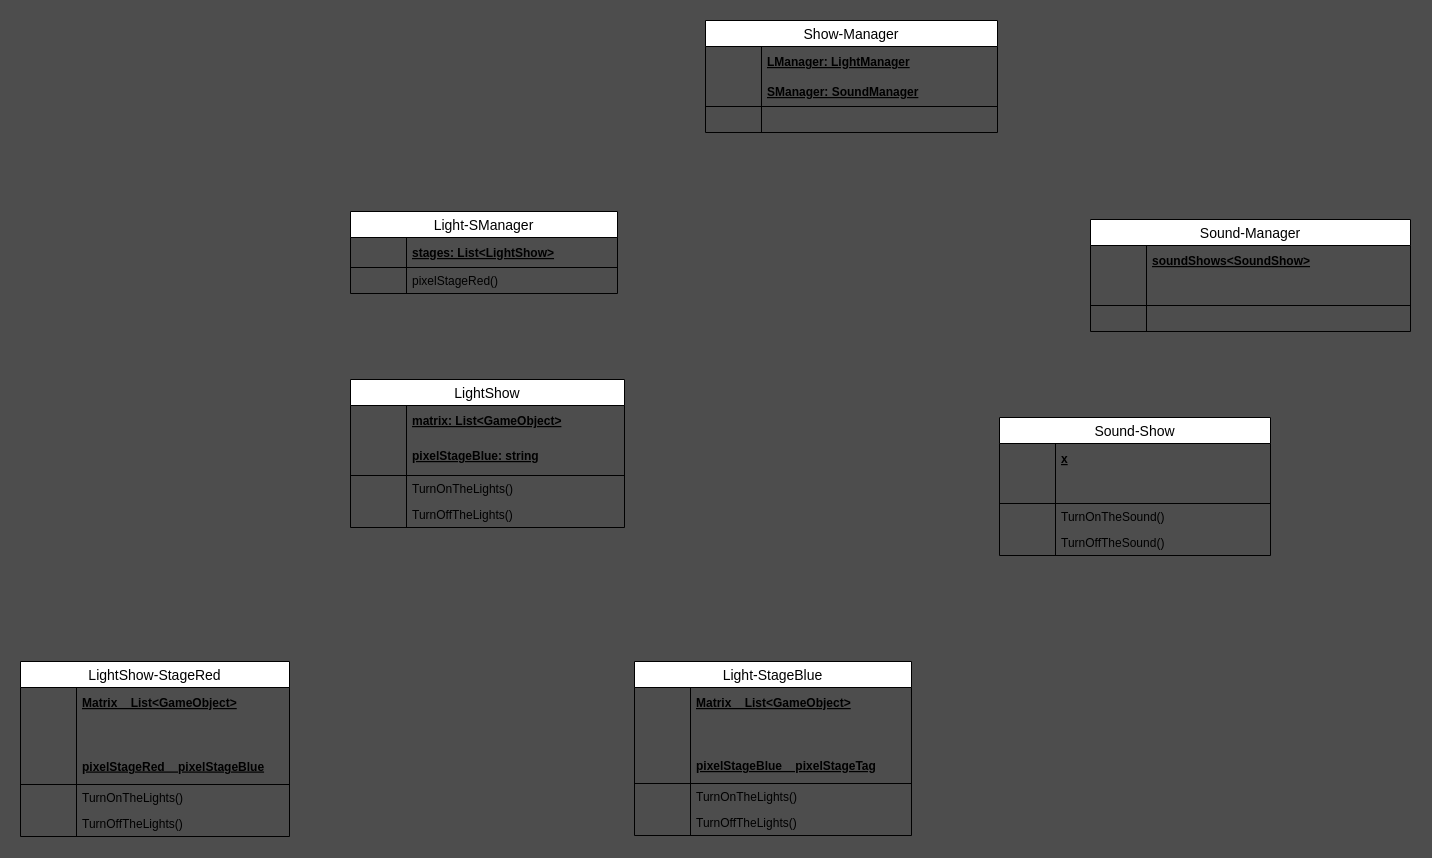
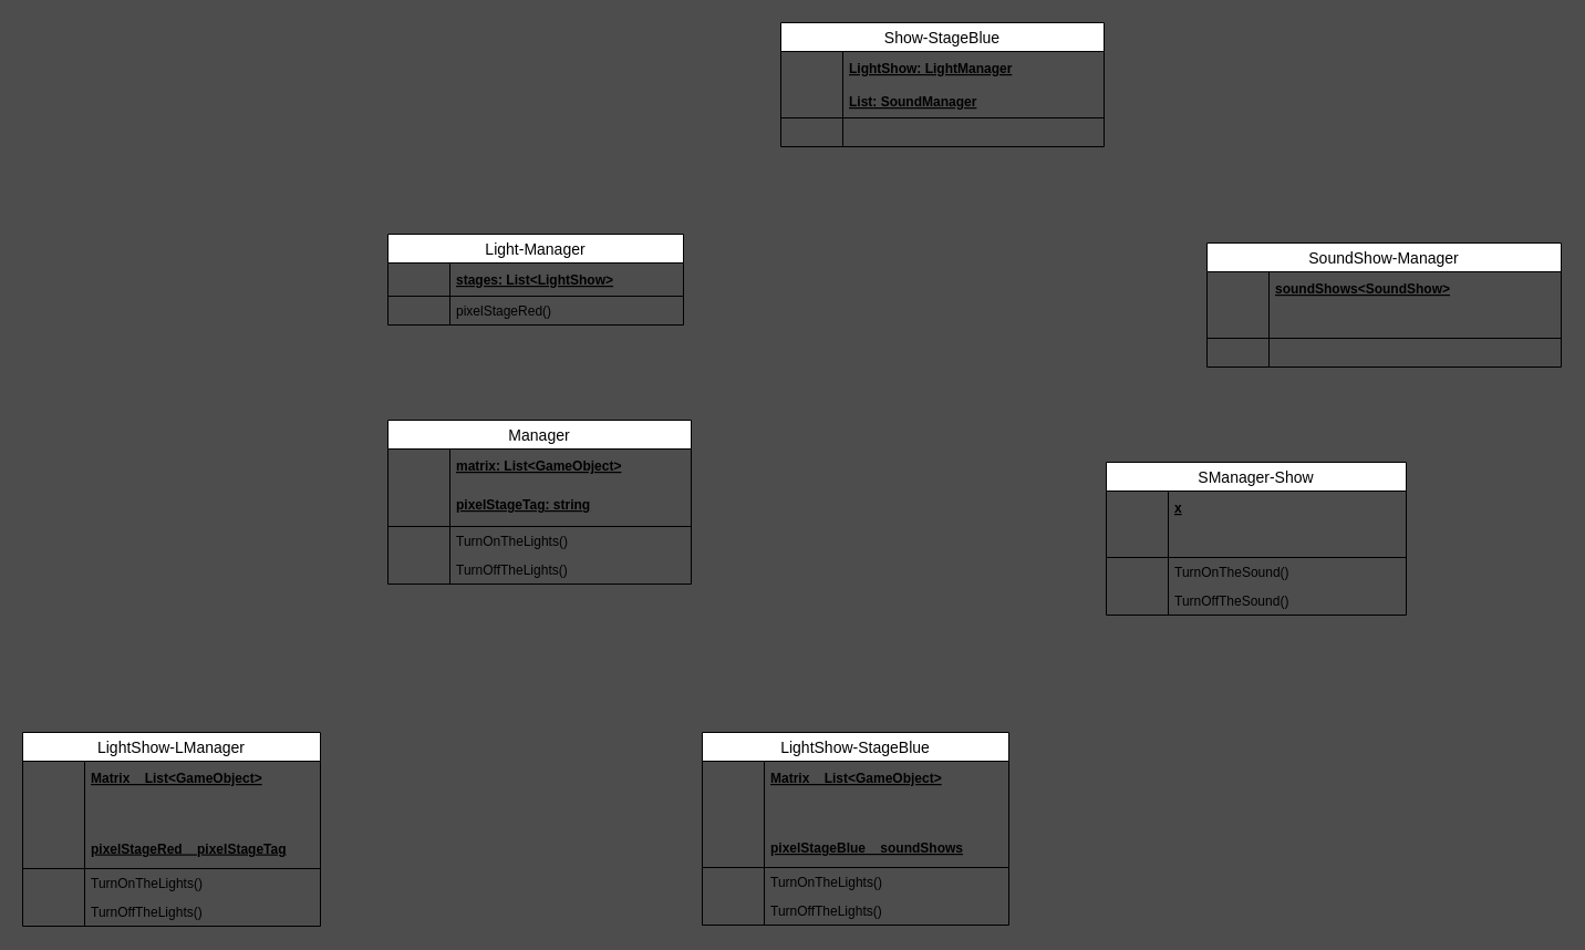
- <mxCell id="2" value="Show-Manager" style="swimlane;fontStyle=0;childLayout=stackLayout;horizontal=1;startSize=26;horizontalStack=0;resizeParent=1;resizeParentMax=0;resizeLast=0;collapsible=1;marginBottom=0;align=center;fontSize=14;" parent="1" vertex="1"><mxGeometry x="705" y="20" width="292" height="112" as="geometry" /></mxCell>
+ <mxCell id="2" value="Show-StageBlue" style="swimlane;fontStyle=0;childLayout=stackLayout;horizontal=1;startSize=26;horizontalStack=0;resizeParent=1;resizeParentMax=0;resizeLast=0;collapsible=1;marginBottom=0;align=center;fontSize=14;" parent="1" vertex="1"><mxGeometry x="705" y="20" width="292" height="112" as="geometry" /></mxCell>
- <mxCell id="3" value="LManager: LightManager" style="shape=partialRectangle;top=0;left=0;right=0;bottom=0;align=left;verticalAlign=middle;fillColor=none;spacingLeft=60;spacingRight=4;overflow=hidden;rotatable=0;points=[[0,0.5],[1,0.5]];portConstraint=eastwest;dropTarget=0;fontStyle=5;fontSize=12;" parent="2" vertex="1"><mxGeometry y="26" width="292" height="30" as="geometry" /></mxCell>
+ <mxCell id="3" value="LightShow: LightManager" style="shape=partialRectangle;top=0;left=0;right=0;bottom=0;align=left;verticalAlign=middle;fillColor=none;spacingLeft=60;spacingRight=4;overflow=hidden;rotatable=0;points=[[0,0.5],[1,0.5]];portConstraint=eastwest;dropTarget=0;fontStyle=5;fontSize=12;" parent="2" vertex="1"><mxGeometry y="26" width="292" height="30" as="geometry" /></mxCell>
- <mxCell id="5" value="SManager: SoundManager" style="shape=partialRectangle;top=0;left=0;right=0;bottom=1;align=left;verticalAlign=middle;fillColor=none;spacingLeft=60;spacingRight=4;overflow=hidden;rotatable=0;points=[[0,0.5],[1,0.5]];portConstraint=eastwest;dropTarget=0;fontStyle=5;fontSize=12;" parent="2" vertex="1"><mxGeometry y="56" width="292" height="30" as="geometry" /></mxCell>
+ <mxCell id="5" value="List: SoundManager" style="shape=partialRectangle;top=0;left=0;right=0;bottom=1;align=left;verticalAlign=middle;fillColor=none;spacingLeft=60;spacingRight=4;overflow=hidden;rotatable=0;points=[[0,0.5],[1,0.5]];portConstraint=eastwest;dropTarget=0;fontStyle=5;fontSize=12;" parent="2" vertex="1"><mxGeometry y="56" width="292" height="30" as="geometry" /></mxCell>
- <mxCell id="56" value="Light-SManager" style="swimlane;fontStyle=0;childLayout=stackLayout;horizontal=1;startSize=26;horizontalStack=0;resizeParent=1;resizeParentMax=0;resizeLast=0;collapsible=1;marginBottom=0;align=center;fontSize=14;" vertex="1" parent="1"><mxGeometry x="350" y="211" width="267" height="82" as="geometry" /></mxCell>
+ <mxCell id="56" value="Light-Manager" style="swimlane;fontStyle=0;childLayout=stackLayout;horizontal=1;startSize=26;horizontalStack=0;resizeParent=1;resizeParentMax=0;resizeLast=0;collapsible=1;marginBottom=0;align=center;fontSize=14;" vertex="1" parent="1"><mxGeometry x="350" y="211" width="267" height="82" as="geometry" /></mxCell>
- <mxCell id="20" value="Sound-Manager" style="swimlane;fontStyle=0;childLayout=stackLayout;horizontal=1;startSize=26;horizontalStack=0;resizeParent=1;resizeParentMax=0;resizeLast=0;collapsible=1;marginBottom=0;align=center;fontSize=14;" parent="1" vertex="1"><mxGeometry x="1090" y="219" width="320" height="112" as="geometry"><mxRectangle x="240" y="40" width="140" height="30" as="alternateBounds" /></mxGeometry></mxCell>
+ <mxCell id="20" value="SoundShow-Manager" style="swimlane;fontStyle=0;childLayout=stackLayout;horizontal=1;startSize=26;horizontalStack=0;resizeParent=1;resizeParentMax=0;resizeLast=0;collapsible=1;marginBottom=0;align=center;fontSize=14;" parent="1" vertex="1"><mxGeometry x="1090" y="219" width="320" height="112" as="geometry"><mxRectangle x="240" y="40" width="140" height="30" as="alternateBounds" /></mxGeometry></mxCell>
- <mxCell id="36" value="LightShow" style="swimlane;fontStyle=0;childLayout=stackLayout;horizontal=1;startSize=26;horizontalStack=0;resizeParent=1;resizeParentMax=0;resizeLast=0;collapsible=1;marginBottom=0;align=center;fontSize=14;" parent="1" vertex="1"><mxGeometry x="350" y="379" width="274" height="148" as="geometry"><mxRectangle x="-399" y="14" width="181" height="29" as="alternateBounds" /></mxGeometry></mxCell>
+ <mxCell id="36" value="Manager" style="swimlane;fontStyle=0;childLayout=stackLayout;horizontal=1;startSize=26;horizontalStack=0;resizeParent=1;resizeParentMax=0;resizeLast=0;collapsible=1;marginBottom=0;align=center;fontSize=14;" parent="1" vertex="1"><mxGeometry x="350" y="379" width="274" height="148" as="geometry"><mxRectangle x="-399" y="14" width="181" height="29" as="alternateBounds" /></mxGeometry></mxCell>
- <mxCell id="27" value="Sound-Show" style="swimlane;fontStyle=0;childLayout=stackLayout;horizontal=1;startSize=26;horizontalStack=0;resizeParent=1;resizeParentMax=0;resizeLast=0;collapsible=1;marginBottom=0;align=center;fontSize=14;" parent="1" vertex="1"><mxGeometry x="999" y="417" width="271" height="138" as="geometry" /></mxCell>
+ <mxCell id="27" value="SManager-Show" style="swimlane;fontStyle=0;childLayout=stackLayout;horizontal=1;startSize=26;horizontalStack=0;resizeParent=1;resizeParentMax=0;resizeLast=0;collapsible=1;marginBottom=0;align=center;fontSize=14;" parent="1" vertex="1"><mxGeometry x="999" y="417" width="271" height="138" as="geometry" /></mxCell>
- <mxCell id="39" value="pixelStageBlue: string" style="shape=partialRectangle;top=0;left=0;right=0;bottom=1;align=left;verticalAlign=middle;fillColor=none;spacingLeft=60;spacingRight=4;overflow=hidden;rotatable=0;points=[[0,0.5],[1,0.5]];portConstraint=eastwest;dropTarget=0;fontStyle=5;fontSize=12;" parent="36" vertex="1"><mxGeometry y="56" width="274" height="40" as="geometry" /></mxCell>
+ <mxCell id="39" value="pixelStageTag: string" style="shape=partialRectangle;top=0;left=0;right=0;bottom=1;align=left;verticalAlign=middle;fillColor=none;spacingLeft=60;spacingRight=4;overflow=hidden;rotatable=0;points=[[0,0.5],[1,0.5]];portConstraint=eastwest;dropTarget=0;fontStyle=5;fontSize=12;" parent="36" vertex="1"><mxGeometry y="56" width="274" height="40" as="geometry" /></mxCell>
- <mxCell id="9" value="LightShow-StageRed" style="swimlane;fontStyle=0;childLayout=stackLayout;horizontal=1;startSize=26;horizontalStack=0;resizeParent=1;resizeParentMax=0;resizeLast=0;collapsible=1;marginBottom=0;align=center;fontSize=14;" parent="1" vertex="1"><mxGeometry x="20" y="661" width="269" height="175" as="geometry" /></mxCell>
+ <mxCell id="9" value="LightShow-LManager" style="swimlane;fontStyle=0;childLayout=stackLayout;horizontal=1;startSize=26;horizontalStack=0;resizeParent=1;resizeParentMax=0;resizeLast=0;collapsible=1;marginBottom=0;align=center;fontSize=14;" parent="1" vertex="1"><mxGeometry x="20" y="661" width="269" height="175" as="geometry" /></mxCell>
- <mxCell id="45" value="Light-StageBlue" style="swimlane;fontStyle=0;childLayout=stackLayout;horizontal=1;startSize=26;horizontalStack=0;resizeParent=1;resizeParentMax=0;resizeLast=0;collapsible=1;marginBottom=0;align=center;fontSize=14;" parent="1" vertex="1"><mxGeometry x="634" y="661" width="277" height="174" as="geometry" /></mxCell>
+ <mxCell id="45" value="LightShow-StageBlue" style="swimlane;fontStyle=0;childLayout=stackLayout;horizontal=1;startSize=26;horizontalStack=0;resizeParent=1;resizeParentMax=0;resizeLast=0;collapsible=1;marginBottom=0;align=center;fontSize=14;" parent="1" vertex="1"><mxGeometry x="634" y="661" width="277" height="174" as="geometry" /></mxCell>
- <mxCell id="50" value="pixelStageBlue    pixelStageTag" style="shape=partialRectangle;top=0;left=0;right=0;bottom=1;align=left;verticalAlign=middle;fillColor=none;spacingLeft=60;spacingRight=4;overflow=hidden;rotatable=0;points=[[0,0.5],[1,0.5]];portConstraint=eastwest;dropTarget=0;fontStyle=5;fontSize=12;" parent="45" vertex="1"><mxGeometry y="86" width="277" height="36" as="geometry" /></mxCell>
+ <mxCell id="50" value="pixelStageBlue    soundShows" style="shape=partialRectangle;top=0;left=0;right=0;bottom=1;align=left;verticalAlign=middle;fillColor=none;spacingLeft=60;spacingRight=4;overflow=hidden;rotatable=0;points=[[0,0.5],[1,0.5]];portConstraint=eastwest;dropTarget=0;fontStyle=5;fontSize=12;" parent="45" vertex="1"><mxGeometry y="86" width="277" height="36" as="geometry" /></mxCell>
- <mxCell id="14" value="pixelStageRed    pixelStageBlue" style="shape=partialRectangle;top=0;left=0;right=0;bottom=1;align=left;verticalAlign=middle;fillColor=none;spacingLeft=60;spacingRight=4;overflow=hidden;rotatable=0;points=[[0,0.5],[1,0.5]];portConstraint=eastwest;dropTarget=0;fontStyle=5;fontSize=12;" parent="9" vertex="1"><mxGeometry y="86" width="269" height="37" as="geometry" /></mxCell>
+ <mxCell id="14" value="pixelStageRed    pixelStageTag" style="shape=partialRectangle;top=0;left=0;right=0;bottom=1;align=left;verticalAlign=middle;fillColor=none;spacingLeft=60;spacingRight=4;overflow=hidden;rotatable=0;points=[[0,0.5],[1,0.5]];portConstraint=eastwest;dropTarget=0;fontStyle=5;fontSize=12;" parent="9" vertex="1"><mxGeometry y="86" width="269" height="37" as="geometry" /></mxCell>
